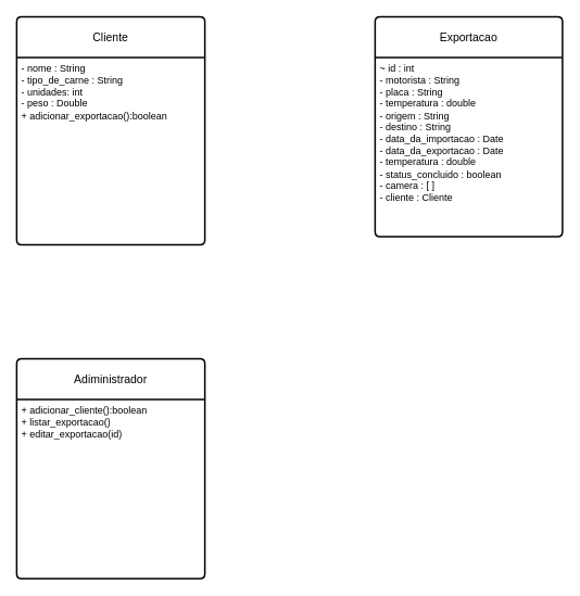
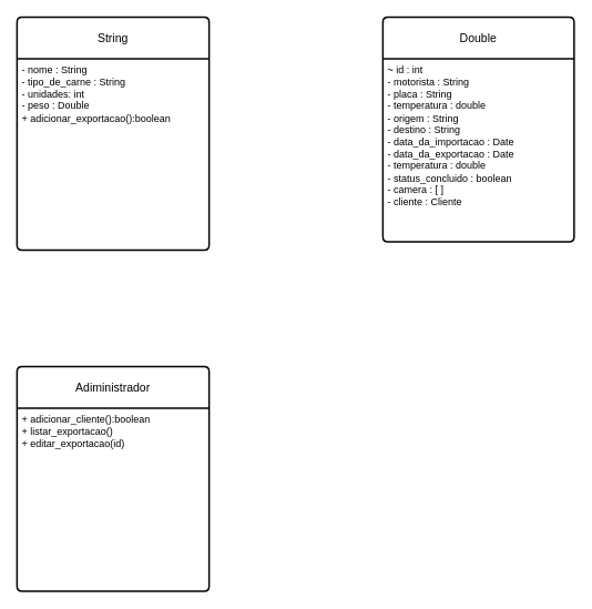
- <mxCell id="2" value="Cliente" style="swimlane;childLayout=stackLayout;horizontal=1;startSize=50;horizontalStack=0;rounded=1;fontSize=14;fontStyle=0;strokeWidth=2;resizeParent=0;resizeLast=1;shadow=0;dashed=0;align=center;arcSize=4;whiteSpace=wrap;html=1;" vertex="1" parent="1"><mxGeometry x="20" y="20" width="231" height="280" as="geometry" /></mxCell>
+ <mxCell id="2" value="String" style="swimlane;childLayout=stackLayout;horizontal=1;startSize=50;horizontalStack=0;rounded=1;fontSize=14;fontStyle=0;strokeWidth=2;resizeParent=0;resizeLast=1;shadow=0;dashed=0;align=center;arcSize=4;whiteSpace=wrap;html=1;" vertex="1" parent="1"><mxGeometry x="20" y="20" width="231" height="280" as="geometry" /></mxCell>
- <mxCell id="6" value="Exportacao" style="swimlane;childLayout=stackLayout;horizontal=1;startSize=50;horizontalStack=0;rounded=1;fontSize=14;fontStyle=0;strokeWidth=2;resizeParent=0;resizeLast=1;shadow=0;dashed=0;align=center;arcSize=4;whiteSpace=wrap;html=1;" vertex="1" parent="1"><mxGeometry x="460" y="20" width="230" height="270" as="geometry" /></mxCell>
+ <mxCell id="6" value="Double" style="swimlane;childLayout=stackLayout;horizontal=1;startSize=50;horizontalStack=0;rounded=1;fontSize=14;fontStyle=0;strokeWidth=2;resizeParent=0;resizeLast=1;shadow=0;dashed=0;align=center;arcSize=4;whiteSpace=wrap;html=1;" vertex="1" parent="1"><mxGeometry x="460" y="20" width="230" height="270" as="geometry" /></mxCell>
